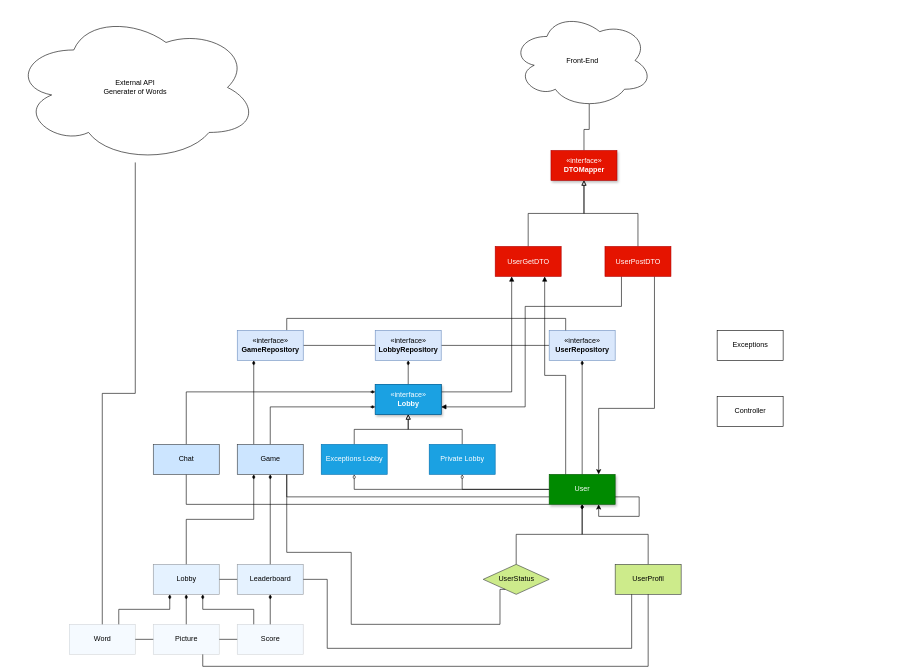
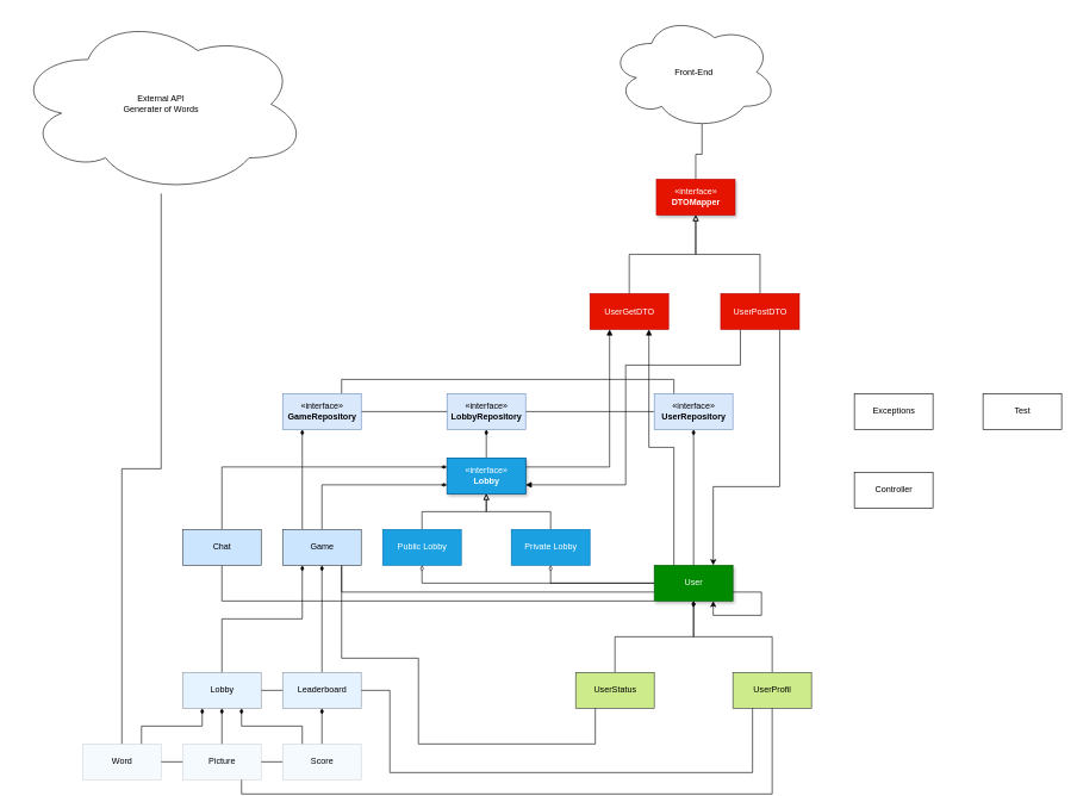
+ <mxCell id="33" value="Test" style="html=1;" parent="1" vertex="1"><mxGeometry x="1375" y="550" width="110" height="50" as="geometry" /></mxCell>
- <mxCell id="10" value="Exceptions Lobby" style="html=1;fillColor=#1ba1e2;strokeColor=#006EAF;fontColor=#ffffff;" parent="1" vertex="1"><mxGeometry x="535" y="740" width="110" height="50" as="geometry" /></mxCell>
+ <mxCell id="10" value="Public Lobby" style="html=1;fillColor=#1ba1e2;strokeColor=#006EAF;fontColor=#ffffff;" parent="1" vertex="1"><mxGeometry x="535" y="740" width="110" height="50" as="geometry" /></mxCell>
- <mxCell id="12" value="UserStatus" style="rhombus;html=1;fillColor=#cdeb8b;strokeColor=#36393d;" parent="1" vertex="1"><mxGeometry x="805" y="940" width="110" height="50" as="geometry" /></mxCell>
+ <mxCell id="12" value="UserStatus" style="html=1;fillColor=#cdeb8b;strokeColor=#36393d;" parent="1" vertex="1"><mxGeometry x="805" y="940" width="110" height="50" as="geometry" /></mxCell>
